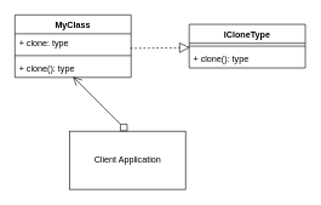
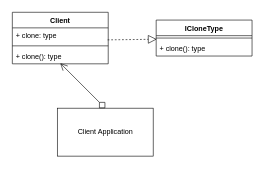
- <mxCell id="2" value="MyClass" style="swimlane;fontStyle=1;align=center;verticalAlign=top;childLayout=stackLayout;horizontal=1;startSize=26;horizontalStack=0;resizeParent=1;resizeParentMax=0;resizeLast=0;collapsible=1;marginBottom=0;" vertex="1" parent="1"><mxGeometry x="20" y="20" width="160" height="86" as="geometry" /></mxCell>
+ <mxCell id="2" value="Client" style="swimlane;fontStyle=1;align=center;verticalAlign=top;childLayout=stackLayout;horizontal=1;startSize=26;horizontalStack=0;resizeParent=1;resizeParentMax=0;resizeLast=0;collapsible=1;marginBottom=0;" vertex="1" parent="1"><mxGeometry x="20" y="20" width="160" height="86" as="geometry" /></mxCell>
